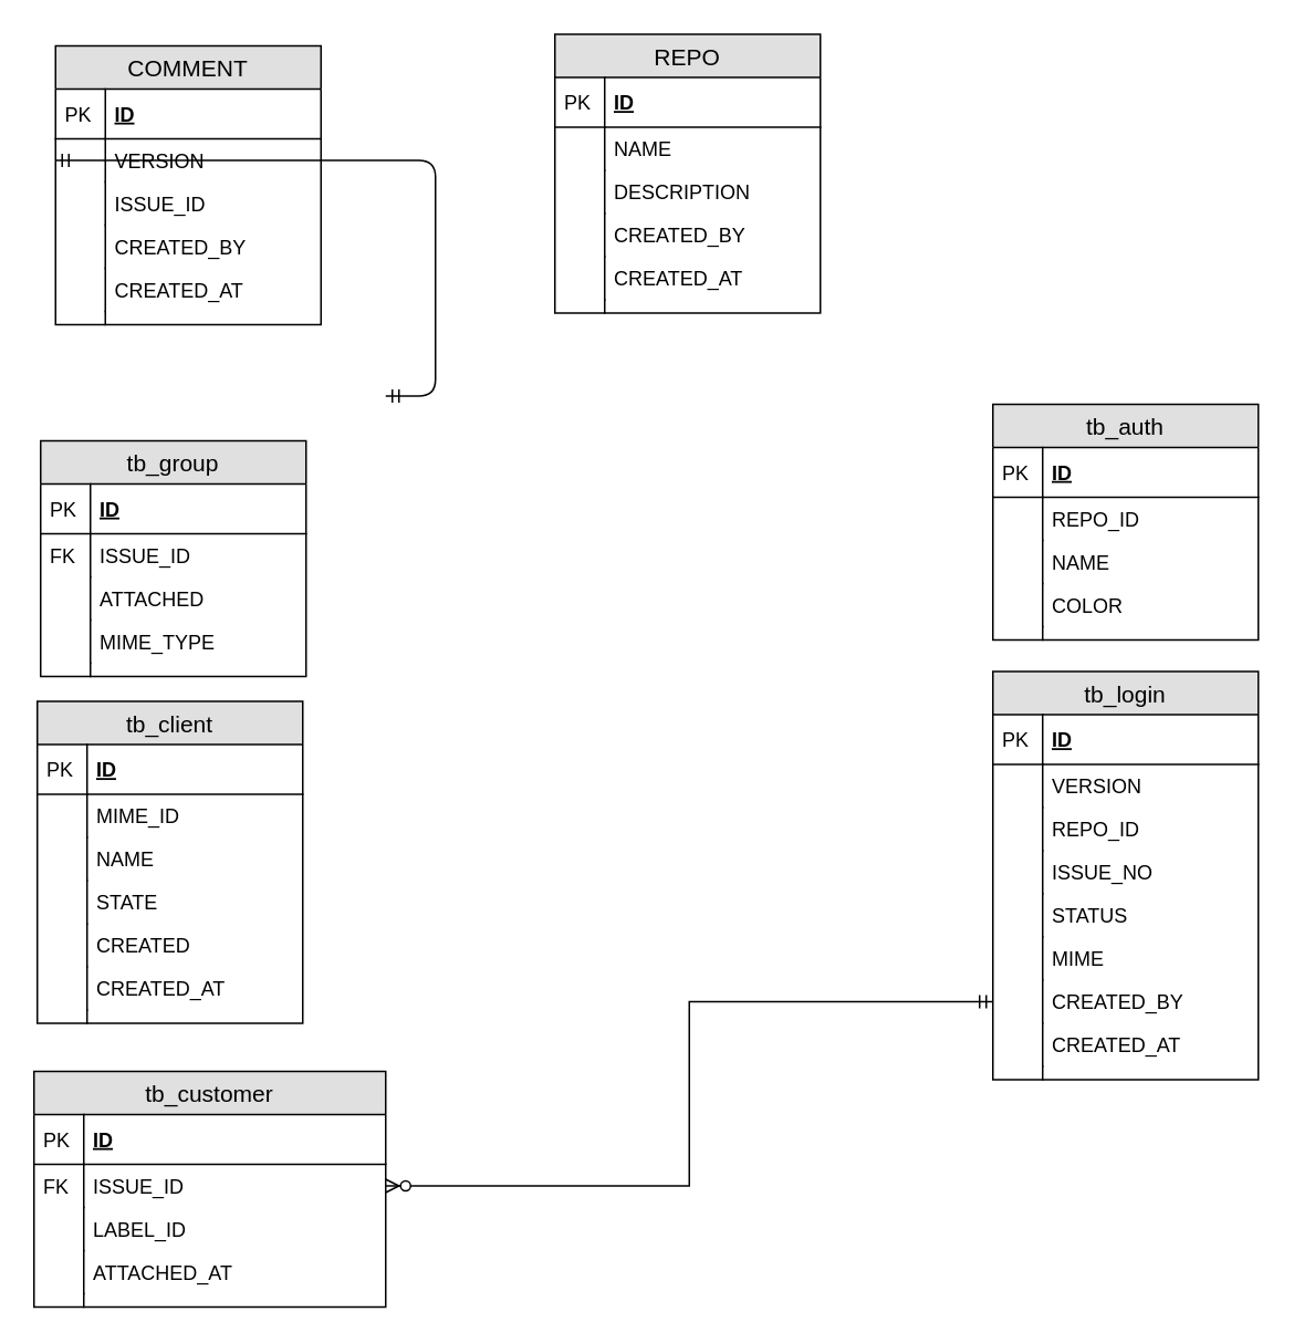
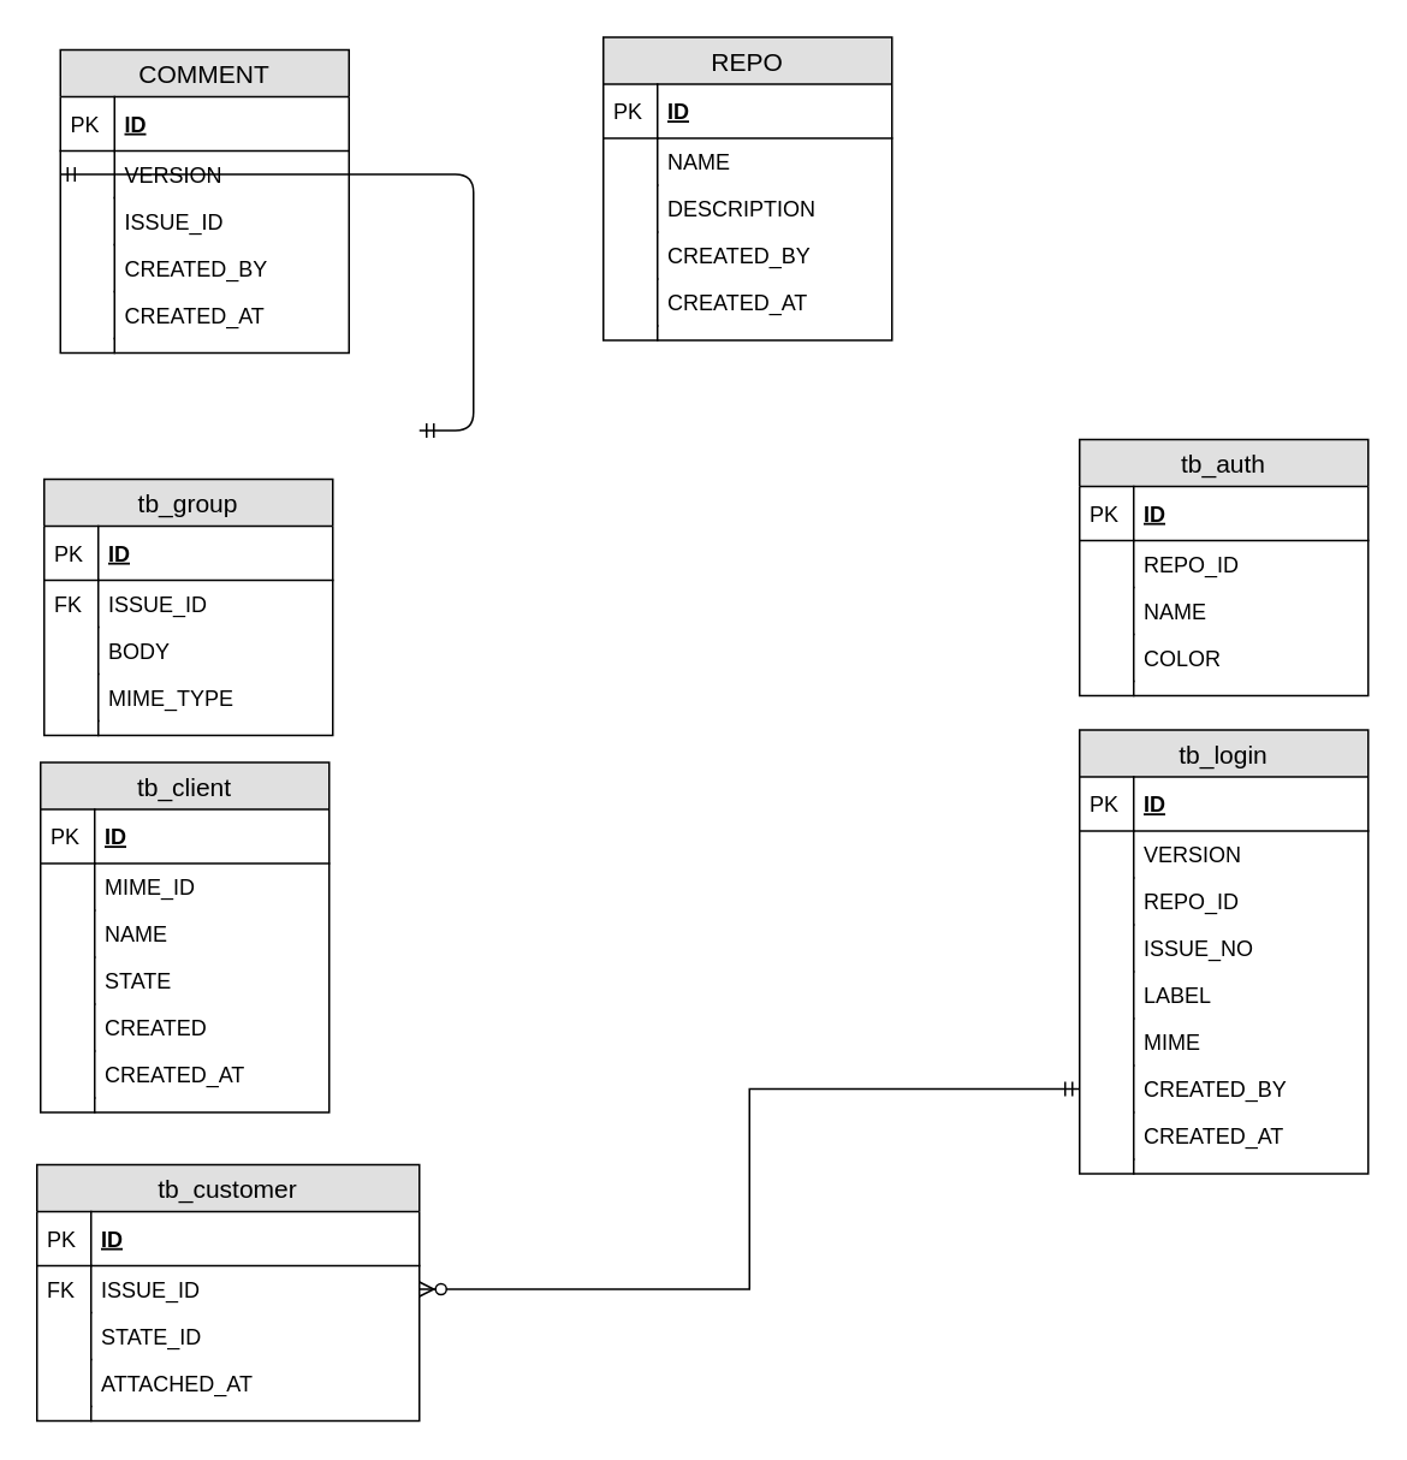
- <mxCell id="80" value="ATTACHED" style="shape=partialRectangle;top=0;left=0;right=0;bottom=0;align=left;verticalAlign=top;fillColor=none;spacingLeft=34;spacingRight=4;overflow=hidden;rotatable=0;points=[[0,0.5],[1,0.5]];portConstraint=eastwest;dropTarget=0;fontSize=12;" vertex="1" parent="75"><mxGeometry y="82" width="160" height="26" as="geometry" /></mxCell>
+ <mxCell id="80" value="BODY" style="shape=partialRectangle;top=0;left=0;right=0;bottom=0;align=left;verticalAlign=top;fillColor=none;spacingLeft=34;spacingRight=4;overflow=hidden;rotatable=0;points=[[0,0.5],[1,0.5]];portConstraint=eastwest;dropTarget=0;fontSize=12;" vertex="1" parent="75"><mxGeometry y="82" width="160" height="26" as="geometry" /></mxCell>
- <mxCell id="11" value="STATUS" style="shape=partialRectangle;top=0;left=0;right=0;bottom=0;align=left;verticalAlign=top;fillColor=none;spacingLeft=34;spacingRight=4;overflow=hidden;rotatable=0;points=[[0,0.5],[1,0.5]];portConstraint=eastwest;dropTarget=0;fontSize=12;" parent="2" vertex="1"><mxGeometry y="134" width="160" height="26" as="geometry" /></mxCell>
+ <mxCell id="11" value="LABEL" style="shape=partialRectangle;top=0;left=0;right=0;bottom=0;align=left;verticalAlign=top;fillColor=none;spacingLeft=34;spacingRight=4;overflow=hidden;rotatable=0;points=[[0,0.5],[1,0.5]];portConstraint=eastwest;dropTarget=0;fontSize=12;" parent="2" vertex="1"><mxGeometry y="134" width="160" height="26" as="geometry" /></mxCell>
- <mxCell id="26" value="LABEL_ID" style="shape=partialRectangle;top=0;left=0;right=0;bottom=0;align=left;verticalAlign=top;fillColor=none;spacingLeft=34;spacingRight=4;overflow=hidden;rotatable=0;points=[[0,0.5],[1,0.5]];portConstraint=eastwest;dropTarget=0;fontSize=12;" parent="21" vertex="1"><mxGeometry y="82" width="212" height="26" as="geometry" /></mxCell>
+ <mxCell id="26" value="STATE_ID" style="shape=partialRectangle;top=0;left=0;right=0;bottom=0;align=left;verticalAlign=top;fillColor=none;spacingLeft=34;spacingRight=4;overflow=hidden;rotatable=0;points=[[0,0.5],[1,0.5]];portConstraint=eastwest;dropTarget=0;fontSize=12;" parent="21" vertex="1"><mxGeometry y="82" width="212" height="26" as="geometry" /></mxCell>
